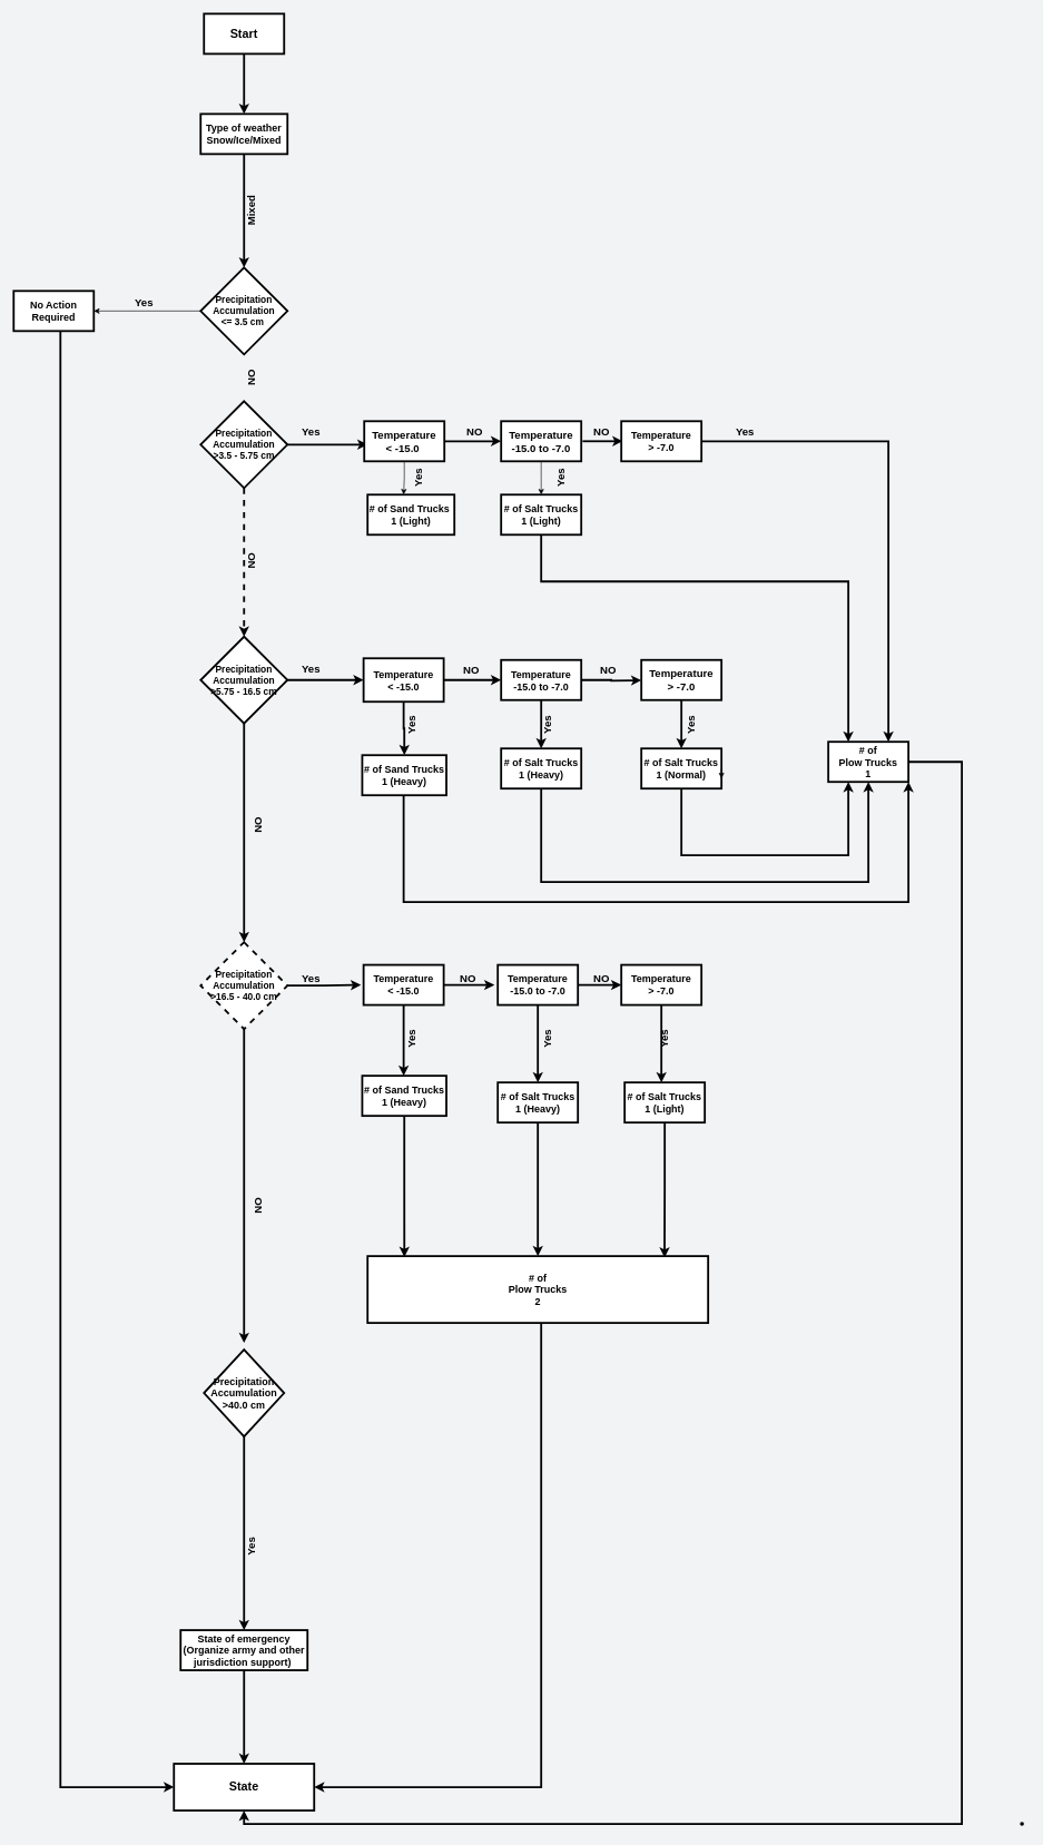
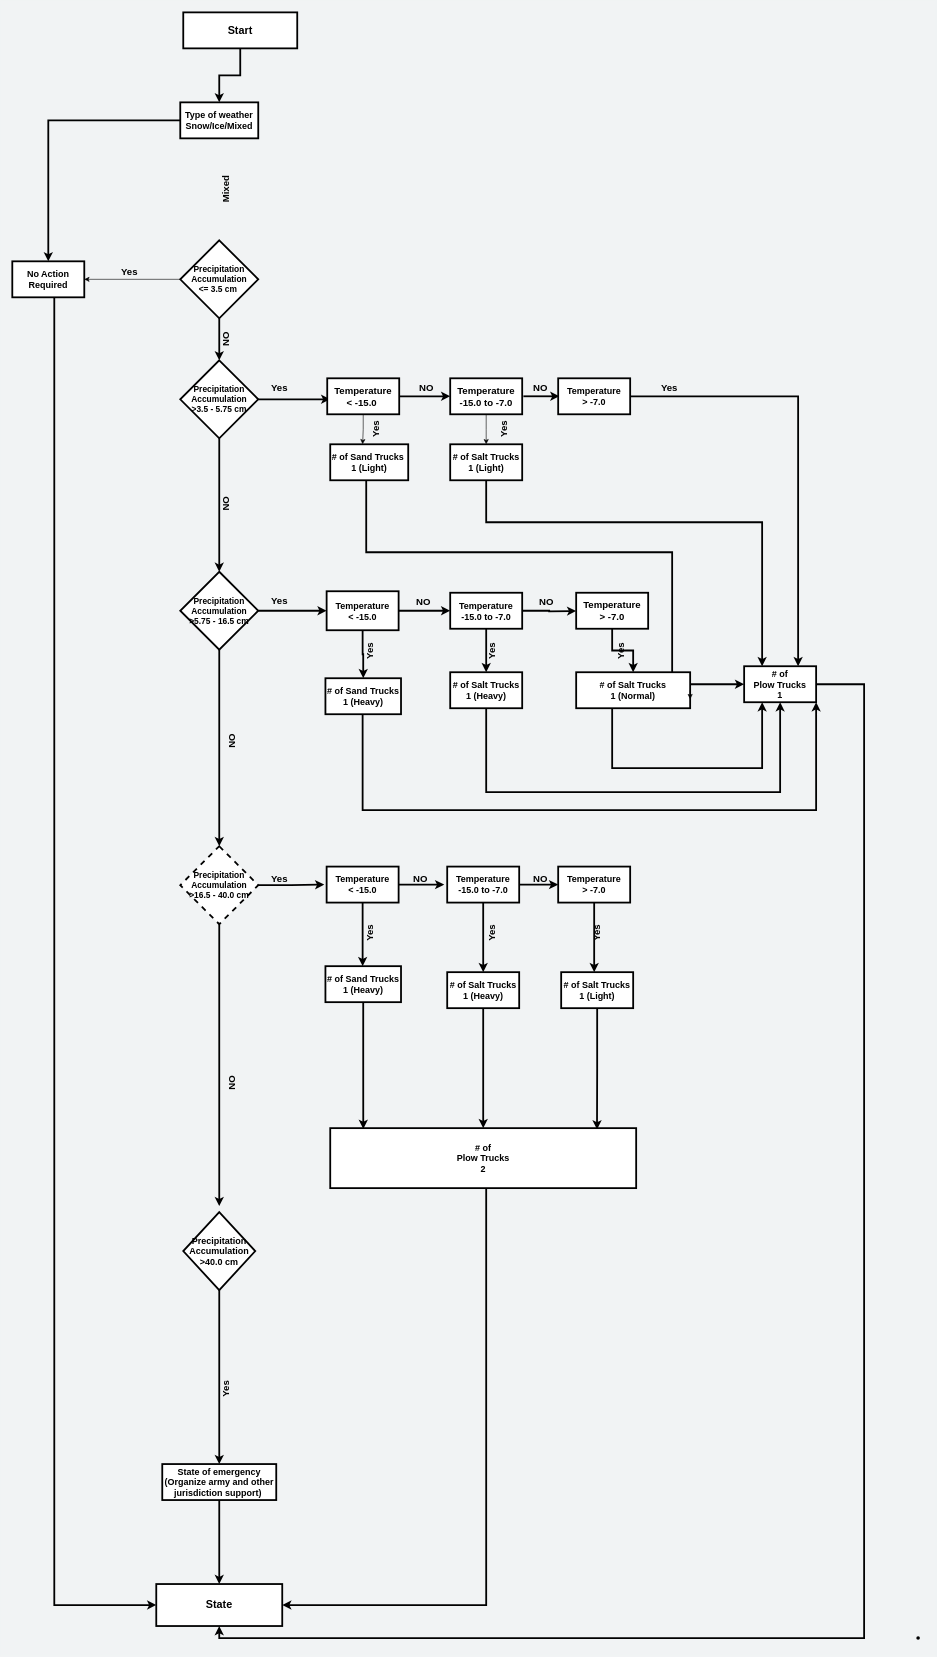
- <mxCell id="69" value="&lt;font size=&quot;1&quot; style=&quot;&quot;&gt;&lt;b style=&quot;font-size: 18px;&quot;&gt;Start&lt;/b&gt;&lt;/font&gt;" style="rounded=0;whiteSpace=wrap;html=1;movable=1;resizable=1;rotatable=1;deletable=1;editable=1;locked=0;connectable=1;labelBackgroundColor=none;strokeWidth=3;" parent="1" vertex="1"><mxGeometry x="305" y="20" width="120" height="60" as="geometry" /></mxCell>
+ <mxCell id="69" value="&lt;font size=&quot;1&quot; style=&quot;&quot;&gt;&lt;b style=&quot;font-size: 18px;&quot;&gt;Start&lt;/b&gt;&lt;/font&gt;" style="rounded=0;whiteSpace=wrap;html=1;movable=1;resizable=1;rotatable=1;deletable=1;editable=1;locked=0;connectable=1;labelBackgroundColor=none;strokeWidth=3;" parent="1" vertex="1"><mxGeometry x="305" y="20" width="190" height="60" as="geometry" /></mxCell>
- <mxCell id="3" style="edgeStyle=orthogonalEdgeStyle;rounded=0;orthogonalLoop=1;jettySize=auto;html=1;strokeWidth=3;" parent="1" source="4" target="8" edge="1"><mxGeometry relative="1" as="geometry" /></mxCell>
+ <mxCell id="3" style="edgeStyle=orthogonalEdgeStyle;rounded=0;orthogonalLoop=1;jettySize=auto;html=1;strokeWidth=3;" parent="1" source="4" target="61" edge="1"><mxGeometry relative="1" as="geometry" /></mxCell>
+ <mxCell id="7" style="edgeStyle=orthogonalEdgeStyle;rounded=0;orthogonalLoop=1;jettySize=auto;html=1;entryX=0.5;entryY=0;entryDx=0;entryDy=0;labelBackgroundColor=none;fontColor=default;strokeWidth=3;" parent="1" source="8" target="11" edge="1"><mxGeometry relative="1" as="geometry" /></mxCell>
- <mxCell id="10" style="edgeStyle=orthogonalEdgeStyle;rounded=0;orthogonalLoop=1;jettySize=auto;html=1;labelBackgroundColor=none;fontColor=default;strokeWidth=3;dashed=1;" parent="1" source="11" target="47" edge="1"><mxGeometry relative="1" as="geometry" /></mxCell>
+ <mxCell id="10" style="edgeStyle=orthogonalEdgeStyle;rounded=0;orthogonalLoop=1;jettySize=auto;html=1;labelBackgroundColor=none;fontColor=default;strokeWidth=3;" parent="1" source="11" target="47" edge="1"><mxGeometry relative="1" as="geometry" /></mxCell>
+ <mxCell id="18" style="edgeStyle=orthogonalEdgeStyle;rounded=0;orthogonalLoop=1;jettySize=auto;html=1;entryX=0;entryY=0.5;entryDx=0;entryDy=0;labelBackgroundColor=none;fontColor=default;strokeWidth=3;" parent="1" source="19" target="44" edge="1"><mxGeometry relative="1" as="geometry"><Array as="points"><mxPoint x="610" y="920" /><mxPoint x="1120" y="920" /><mxPoint x="1120" y="1140" /></Array></mxGeometry></mxCell>
- <mxCell id="63" value="&lt;b style=&quot;font-size: 15px;&quot;&gt;# of Salt Trucks&lt;br&gt;1 (Normal)&lt;/b&gt;" style="rounded=0;whiteSpace=wrap;html=1;movable=1;resizable=1;rotatable=1;deletable=1;editable=1;locked=0;connectable=1;labelBackgroundColor=none;strokeWidth=3;" parent="1" vertex="1"><mxGeometry x="960" y="1120" width="120" height="60" as="geometry" /></mxCell>
+ <mxCell id="63" value="&lt;b style=&quot;font-size: 15px;&quot;&gt;# of Salt Trucks&lt;br&gt;1 (Normal)&lt;/b&gt;" style="rounded=0;whiteSpace=wrap;html=1;movable=1;resizable=1;rotatable=1;deletable=1;editable=1;locked=0;connectable=1;labelBackgroundColor=none;strokeWidth=3;" parent="1" vertex="1"><mxGeometry x="960" y="1120" width="190" height="60" as="geometry" /></mxCell>
